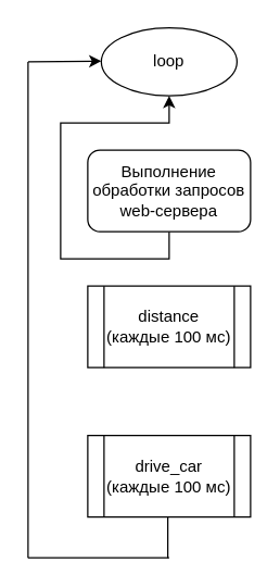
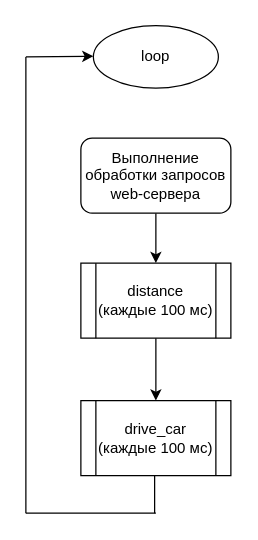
- <mxCell id="3" style="edgeStyle=orthogonalEdgeStyle;rounded=0;orthogonalLoop=1;jettySize=auto;html=1;exitX=0.5;exitY=1;exitDx=0;exitDy=0;" edge="1" parent="1" source="4" target="2"><mxGeometry relative="1" as="geometry" /></mxCell>
+ <mxCell id="3" style="edgeStyle=orthogonalEdgeStyle;rounded=0;orthogonalLoop=1;jettySize=auto;html=1;exitX=0.5;exitY=1;exitDx=0;exitDy=0;entryX=0.5;entryY=0;entryDx=0;entryDy=0;" edge="1" parent="1" source="4" target="6"><mxGeometry relative="1" as="geometry" /></mxCell>
+ <mxCell id="5" style="edgeStyle=orthogonalEdgeStyle;rounded=0;orthogonalLoop=1;jettySize=auto;html=1;exitX=0.5;exitY=1;exitDx=0;exitDy=0;entryX=0.5;entryY=0;entryDx=0;entryDy=0;" edge="1" parent="1" source="6" target="7"><mxGeometry relative="1" as="geometry" /></mxCell>
